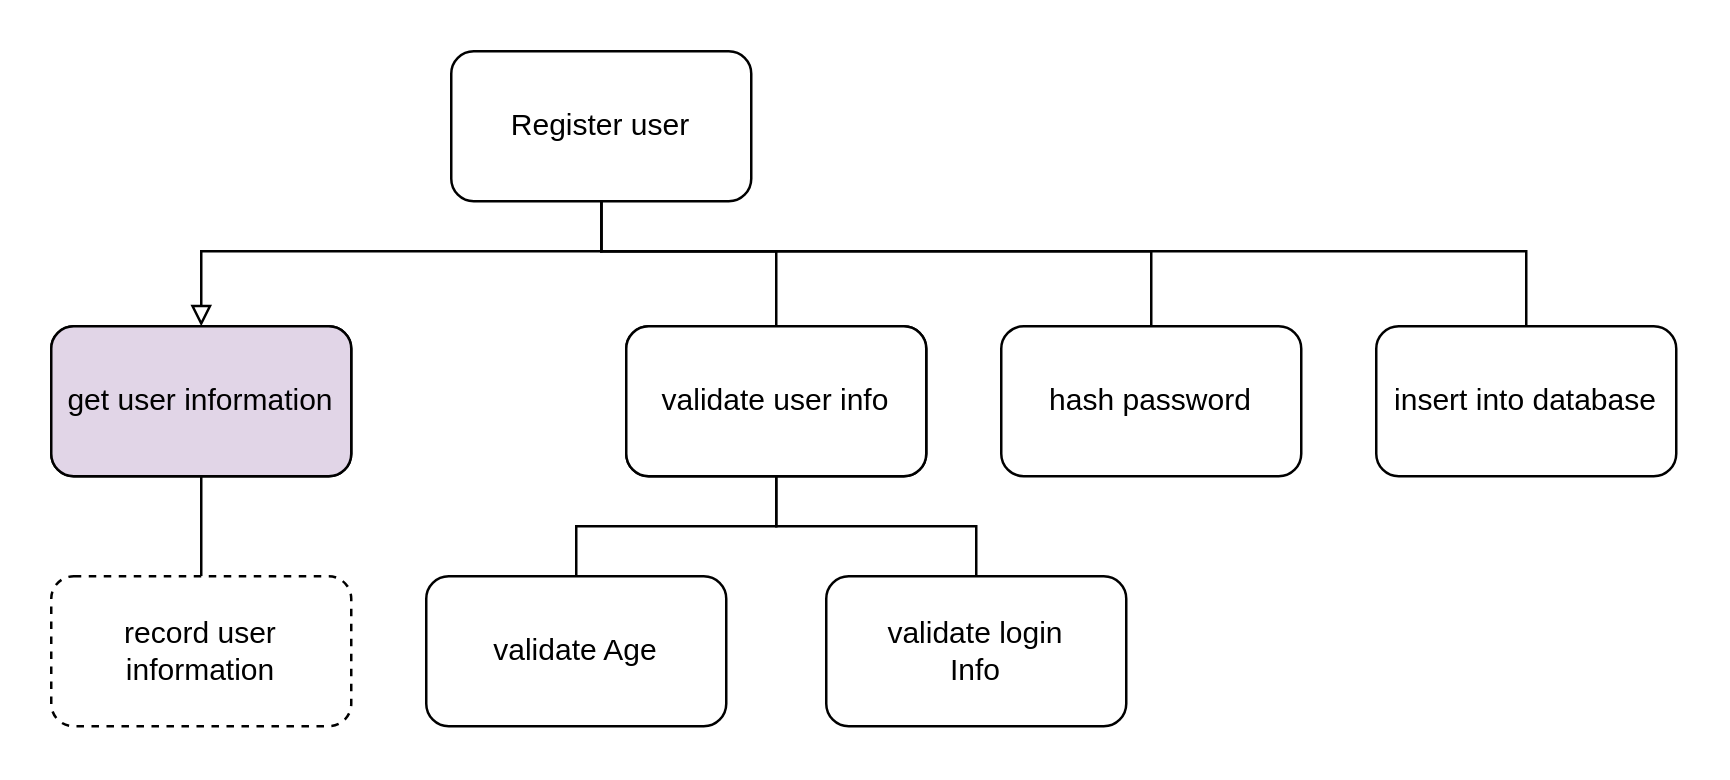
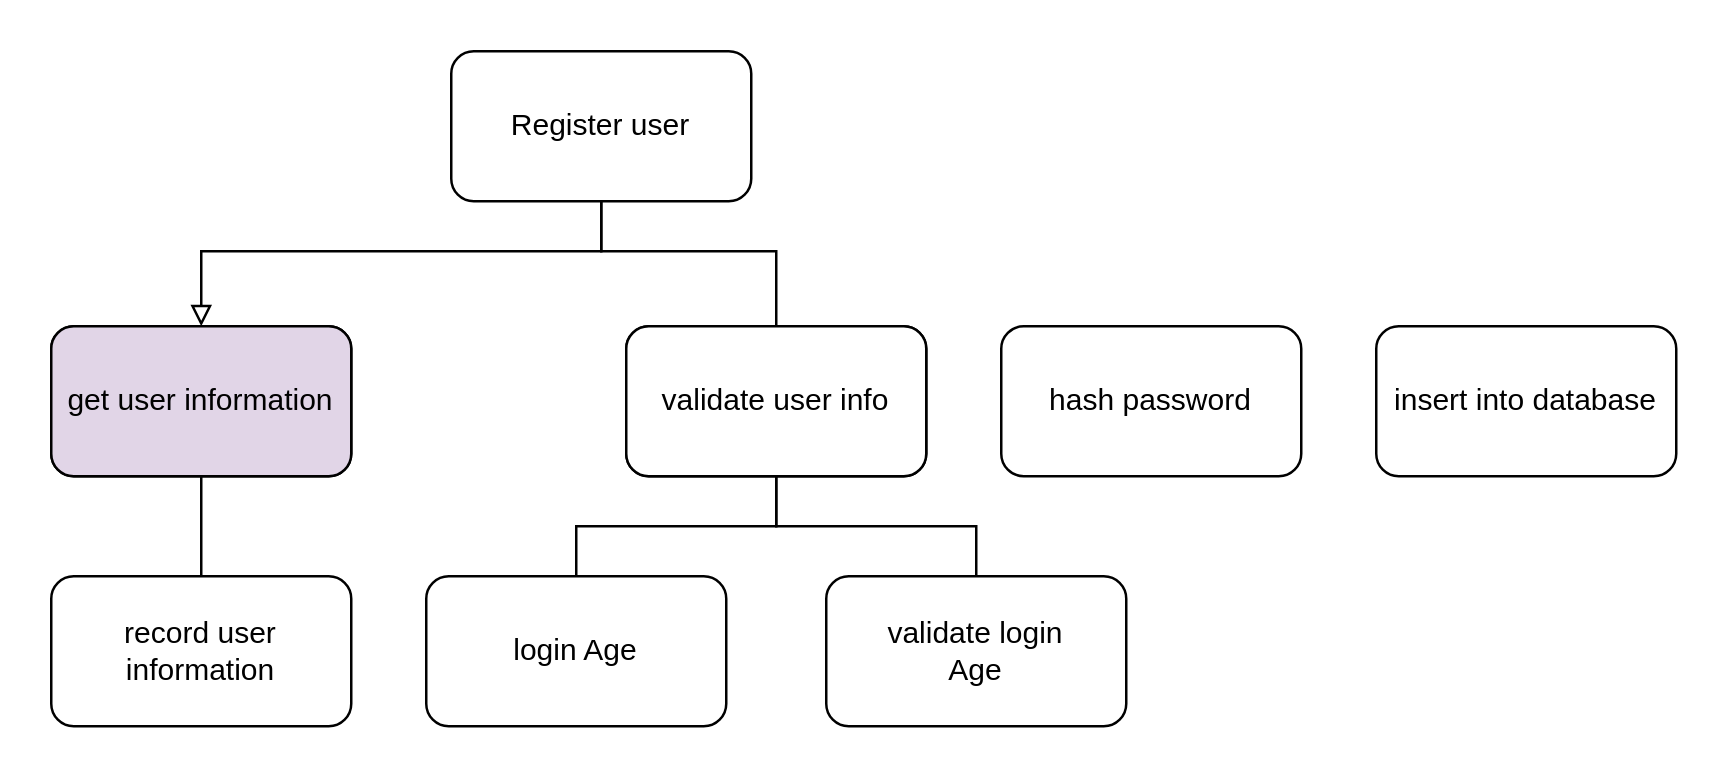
- <mxCell id="5" style="edgeStyle=orthogonalEdgeStyle;rounded=0;orthogonalLoop=1;jettySize=auto;html=1;exitX=0.5;exitY=1;exitDx=0;exitDy=0;entryX=0.5;entryY=0;entryDx=0;entryDy=0;endArrow=none;endFill=0;" edge="1" parent="1" source="6" target="18"><mxGeometry relative="1" as="geometry"><Array as="points"><mxPoint x="240" y="100" /><mxPoint x="610" y="100" /></Array></mxGeometry></mxCell>
- <mxCell id="4" style="edgeStyle=orthogonalEdgeStyle;rounded=0;orthogonalLoop=1;jettySize=auto;html=1;endArrow=none;endFill=0;" edge="1" parent="1" source="6" target="17"><mxGeometry relative="1" as="geometry"><Array as="points"><mxPoint x="240" y="100" /><mxPoint x="460" y="100" /></Array></mxGeometry></mxCell>
- <mxCell id="9" value="record user information" style="rounded=1;whiteSpace=wrap;html=1;dashed=1;" vertex="1" parent="1"><mxGeometry x="20" y="230" width="120" height="60" as="geometry" /></mxCell>
+ <mxCell id="9" value="record user information" style="rounded=1;whiteSpace=wrap;html=1;" vertex="1" parent="1"><mxGeometry x="20" y="230" width="120" height="60" as="geometry" /></mxCell>
- <mxCell id="14" value="validate Age" style="rounded=1;whiteSpace=wrap;html=1;" vertex="1" parent="1"><mxGeometry x="170" y="230" width="120" height="60" as="geometry" /></mxCell>
+ <mxCell id="14" value="login Age" style="rounded=1;whiteSpace=wrap;html=1;" vertex="1" parent="1"><mxGeometry x="170" y="230" width="120" height="60" as="geometry" /></mxCell>
- <mxCell id="15" value="validate login&lt;div&gt;Info&lt;/div&gt;" style="rounded=1;whiteSpace=wrap;html=1;" vertex="1" parent="1"><mxGeometry x="330" y="230" width="120" height="60" as="geometry" /></mxCell>
+ <mxCell id="15" value="validate login&lt;div&gt;Age&lt;/div&gt;" style="rounded=1;whiteSpace=wrap;html=1;" vertex="1" parent="1"><mxGeometry x="330" y="230" width="120" height="60" as="geometry" /></mxCell>
